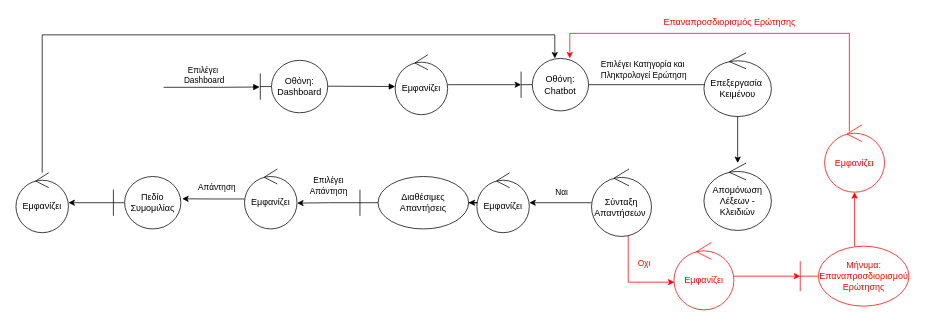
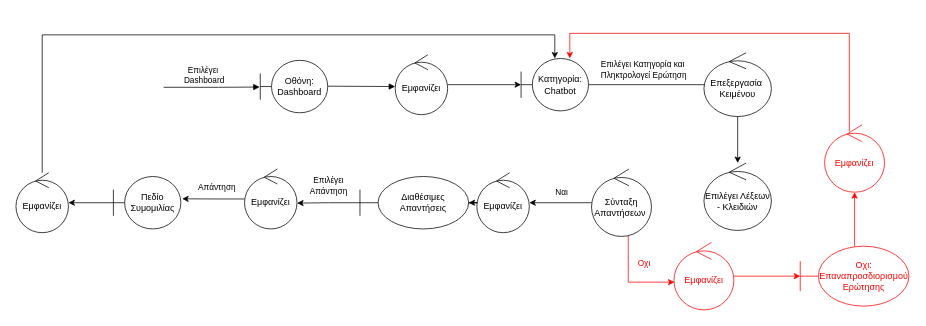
- <mxCell id="35" value="&lt;font color=&quot;#ff0000&quot;&gt;Επαναπροσδιορισμός Ερώτησης&lt;/font&gt;" style="text;html=1;align=center;verticalAlign=middle;resizable=0;points=[];autosize=1;strokeColor=none;fillColor=none;" parent="1" vertex="1"><mxGeometry x="879" y="20" width="186" height="18" as="geometry" /></mxCell>
- <mxCell id="8" value="Οθόνη:&lt;br&gt;Chatbot" style="shape=umlBoundary;whiteSpace=wrap;html=1;" parent="1" vertex="1"><mxGeometry x="694" y="77.5" width="90" height="70" as="geometry" /></mxCell>
+ <mxCell id="8" value="Κατηγορία:&lt;br&gt;Chatbot" style="shape=umlBoundary;whiteSpace=wrap;html=1;" parent="1" vertex="1"><mxGeometry x="694" y="77.5" width="90" height="70" as="geometry" /></mxCell>
- <mxCell id="10" value="Απομόνωση Λέξεων - Κλειδιών" style="ellipse;shape=umlControl;whiteSpace=wrap;html=1;" parent="1" vertex="1"><mxGeometry x="938" y="217" width="90" height="90" as="geometry" /></mxCell>
+ <mxCell id="10" value="Επιλέγει Λέξεων - Κλειδιών" style="ellipse;shape=umlControl;whiteSpace=wrap;html=1;" parent="1" vertex="1"><mxGeometry x="938" y="217" width="90" height="90" as="geometry" /></mxCell>
- <mxCell id="30" value="&lt;font color=&quot;#ff0000&quot;&gt;Μήνυμα:&lt;br&gt;Επαναπροσδιορισμού&lt;br&gt;Ερώτησης&lt;/font&gt;" style="shape=umlBoundary;whiteSpace=wrap;html=1;strokeColor=#FF0000;" parent="1" vertex="1"><mxGeometry x="1066.5" y="328" width="145" height="80" as="geometry" /></mxCell>
+ <mxCell id="30" value="&lt;font color=&quot;#ff0000&quot;&gt;Οχι:&lt;br&gt;Επαναπροσδιορισμού&lt;br&gt;Ερώτησης&lt;/font&gt;" style="shape=umlBoundary;whiteSpace=wrap;html=1;strokeColor=#FF0000;" parent="1" vertex="1"><mxGeometry x="1066.5" y="328" width="145" height="80" as="geometry" /></mxCell>
